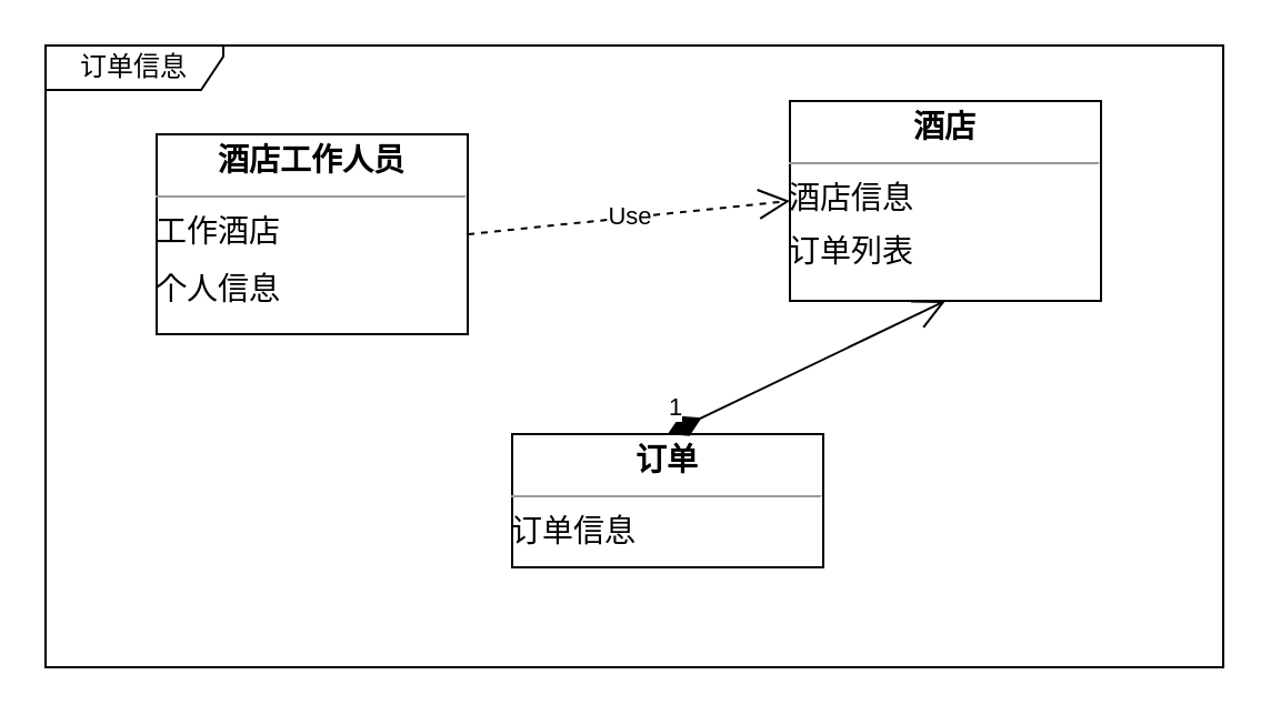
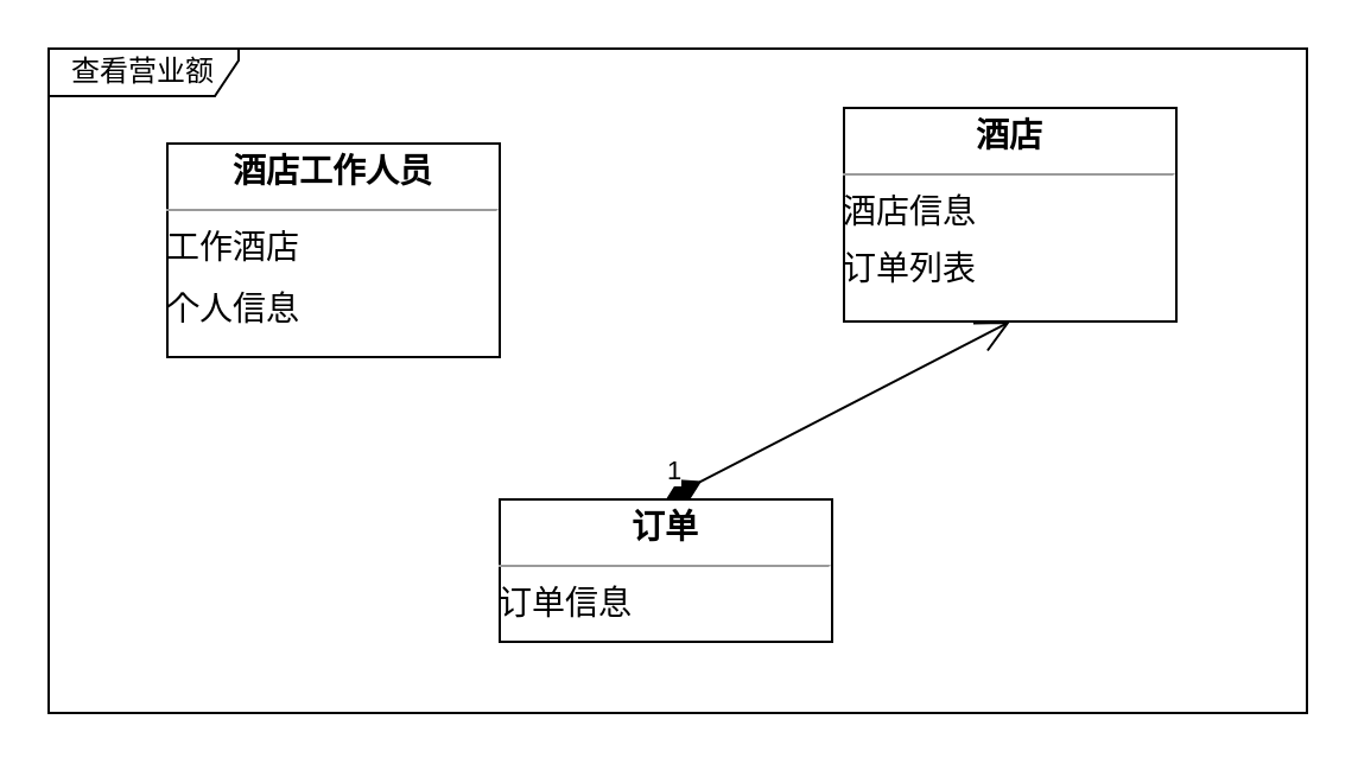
- <mxCell id="2" value="订单信息" style="shape=umlFrame;whiteSpace=wrap;html=1;width=80;height=20;" vertex="1" parent="1"><mxGeometry x="20" y="20" width="530" height="280" as="geometry" /></mxCell>
+ <mxCell id="2" value="查看营业额" style="shape=umlFrame;whiteSpace=wrap;html=1;width=80;height=20;" vertex="1" parent="1"><mxGeometry x="20" y="20" width="530" height="280" as="geometry" /></mxCell>
- <mxCell id="7" value="Use" style="endArrow=open;endSize=12;dashed=1;html=1;entryX=0;entryY=0.5;entryDx=0;entryDy=0;exitX=1;exitY=0.5;exitDx=0;exitDy=0;" edge="1" parent="1" source="3" target="4"><mxGeometry width="160" relative="1" as="geometry"><mxPoint x="180" y="160" as="sourcePoint" /><mxPoint x="340" y="160" as="targetPoint" /></mxGeometry></mxCell>
- <mxCell id="5" value="&lt;p style=&quot;margin: 4px 0px 0px ; text-align: center ; font-size: 14px&quot;&gt;&lt;b&gt;&lt;font style=&quot;font-size: 14px&quot;&gt;订单&lt;/font&gt;&lt;/b&gt;&lt;/p&gt;&lt;hr size=&quot;1&quot; style=&quot;font-size: 14px&quot;&gt;&lt;div style=&quot;height: 2px ; font-size: 14px&quot;&gt;&lt;font style=&quot;font-size: 14px&quot;&gt;订单信息&lt;/font&gt;&lt;/div&gt;" style="verticalAlign=top;align=left;overflow=fill;fontSize=12;fontFamily=Helvetica;html=1;" vertex="1" parent="1"><mxGeometry x="230" y="195" width="140" height="60" as="geometry" /></mxCell>
+ <mxCell id="5" value="&lt;p style=&quot;margin: 4px 0px 0px ; text-align: center ; font-size: 14px&quot;&gt;&lt;b&gt;&lt;font style=&quot;font-size: 14px&quot;&gt;订单&lt;/font&gt;&lt;/b&gt;&lt;/p&gt;&lt;hr size=&quot;1&quot; style=&quot;font-size: 14px&quot;&gt;&lt;div style=&quot;height: 2px ; font-size: 14px&quot;&gt;&lt;font style=&quot;font-size: 14px&quot;&gt;订单信息&lt;/font&gt;&lt;/div&gt;" style="verticalAlign=top;align=left;overflow=fill;fontSize=12;fontFamily=Helvetica;html=1;" vertex="1" parent="1"><mxGeometry x="210" y="210" width="140" height="60" as="geometry" /></mxCell>
